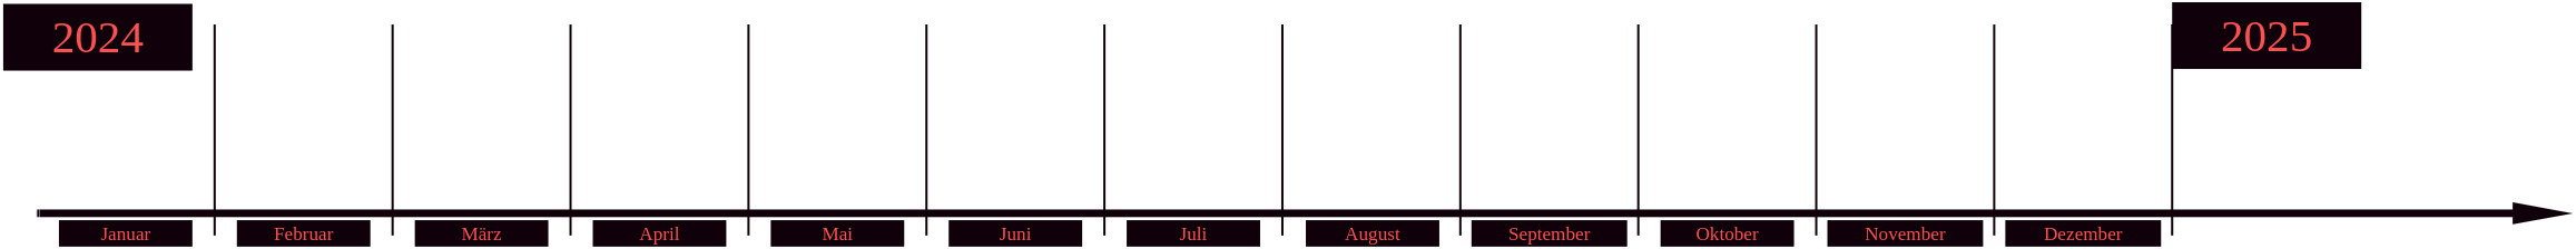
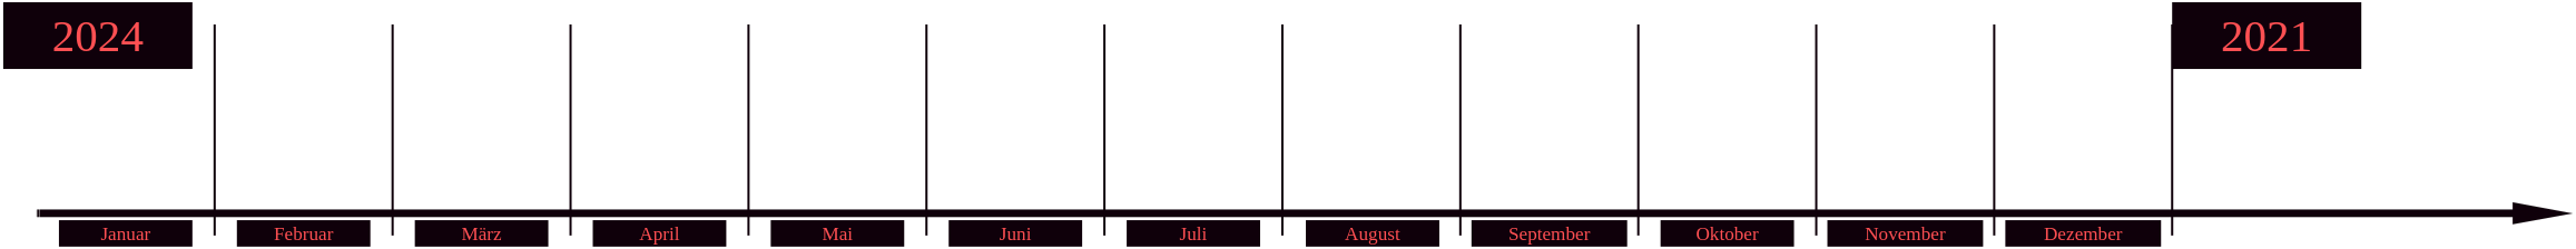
- <mxCell id="4" value="&lt;font style=&quot;font-size: 412px;&quot;&gt;2025&lt;/font&gt;" style="rounded=0;whiteSpace=wrap;html=1;fontSize=212;fontFamily=Pilowlava;fontSource=https%3A%2F%2Fja.ishalt.so%2Ffont%2FPilowlava-Regular.otf;fillColor=#0f000a;fontColor=#FF5053;" vertex="1" parent="1"><mxGeometry x="19520" y="20" width="1700" height="600" as="geometry" /></mxCell>
+ <mxCell id="4" value="&lt;font style=&quot;font-size: 412px;&quot;&gt;2021&lt;/font&gt;" style="rounded=0;whiteSpace=wrap;html=1;fontSize=212;fontFamily=Pilowlava;fontSource=https%3A%2F%2Fja.ishalt.so%2Ffont%2FPilowlava-Regular.otf;fillColor=#0f000a;fontColor=#FF5053;" vertex="1" parent="1"><mxGeometry x="19520" y="20" width="1700" height="600" as="geometry" /></mxCell>
- <mxCell id="2" value="&lt;font style=&quot;font-size: 412px;&quot;&gt;2024&lt;/font&gt;" style="rounded=0;whiteSpace=wrap;html=1;fontSize=212;fontFamily=Pilowlava;fontSource=https%3A%2F%2Fja.ishalt.so%2Ffont%2FPilowlava-Regular.otf;fillColor=#0f000a;fontColor=#FF5053;" vertex="1" parent="1"><mxGeometry x="20" y="35" width="1700" height="600" as="geometry" /></mxCell>
+ <mxCell id="2" value="&lt;font style=&quot;font-size: 412px;&quot;&gt;2024&lt;/font&gt;" style="rounded=0;whiteSpace=wrap;html=1;fontSize=212;fontFamily=Pilowlava;fontSource=https%3A%2F%2Fja.ishalt.so%2Ffont%2FPilowlava-Regular.otf;fillColor=#0f000a;fontColor=#FF5053;" vertex="1" parent="1"><mxGeometry x="20" y="20" width="1700" height="600" as="geometry" /></mxCell>
